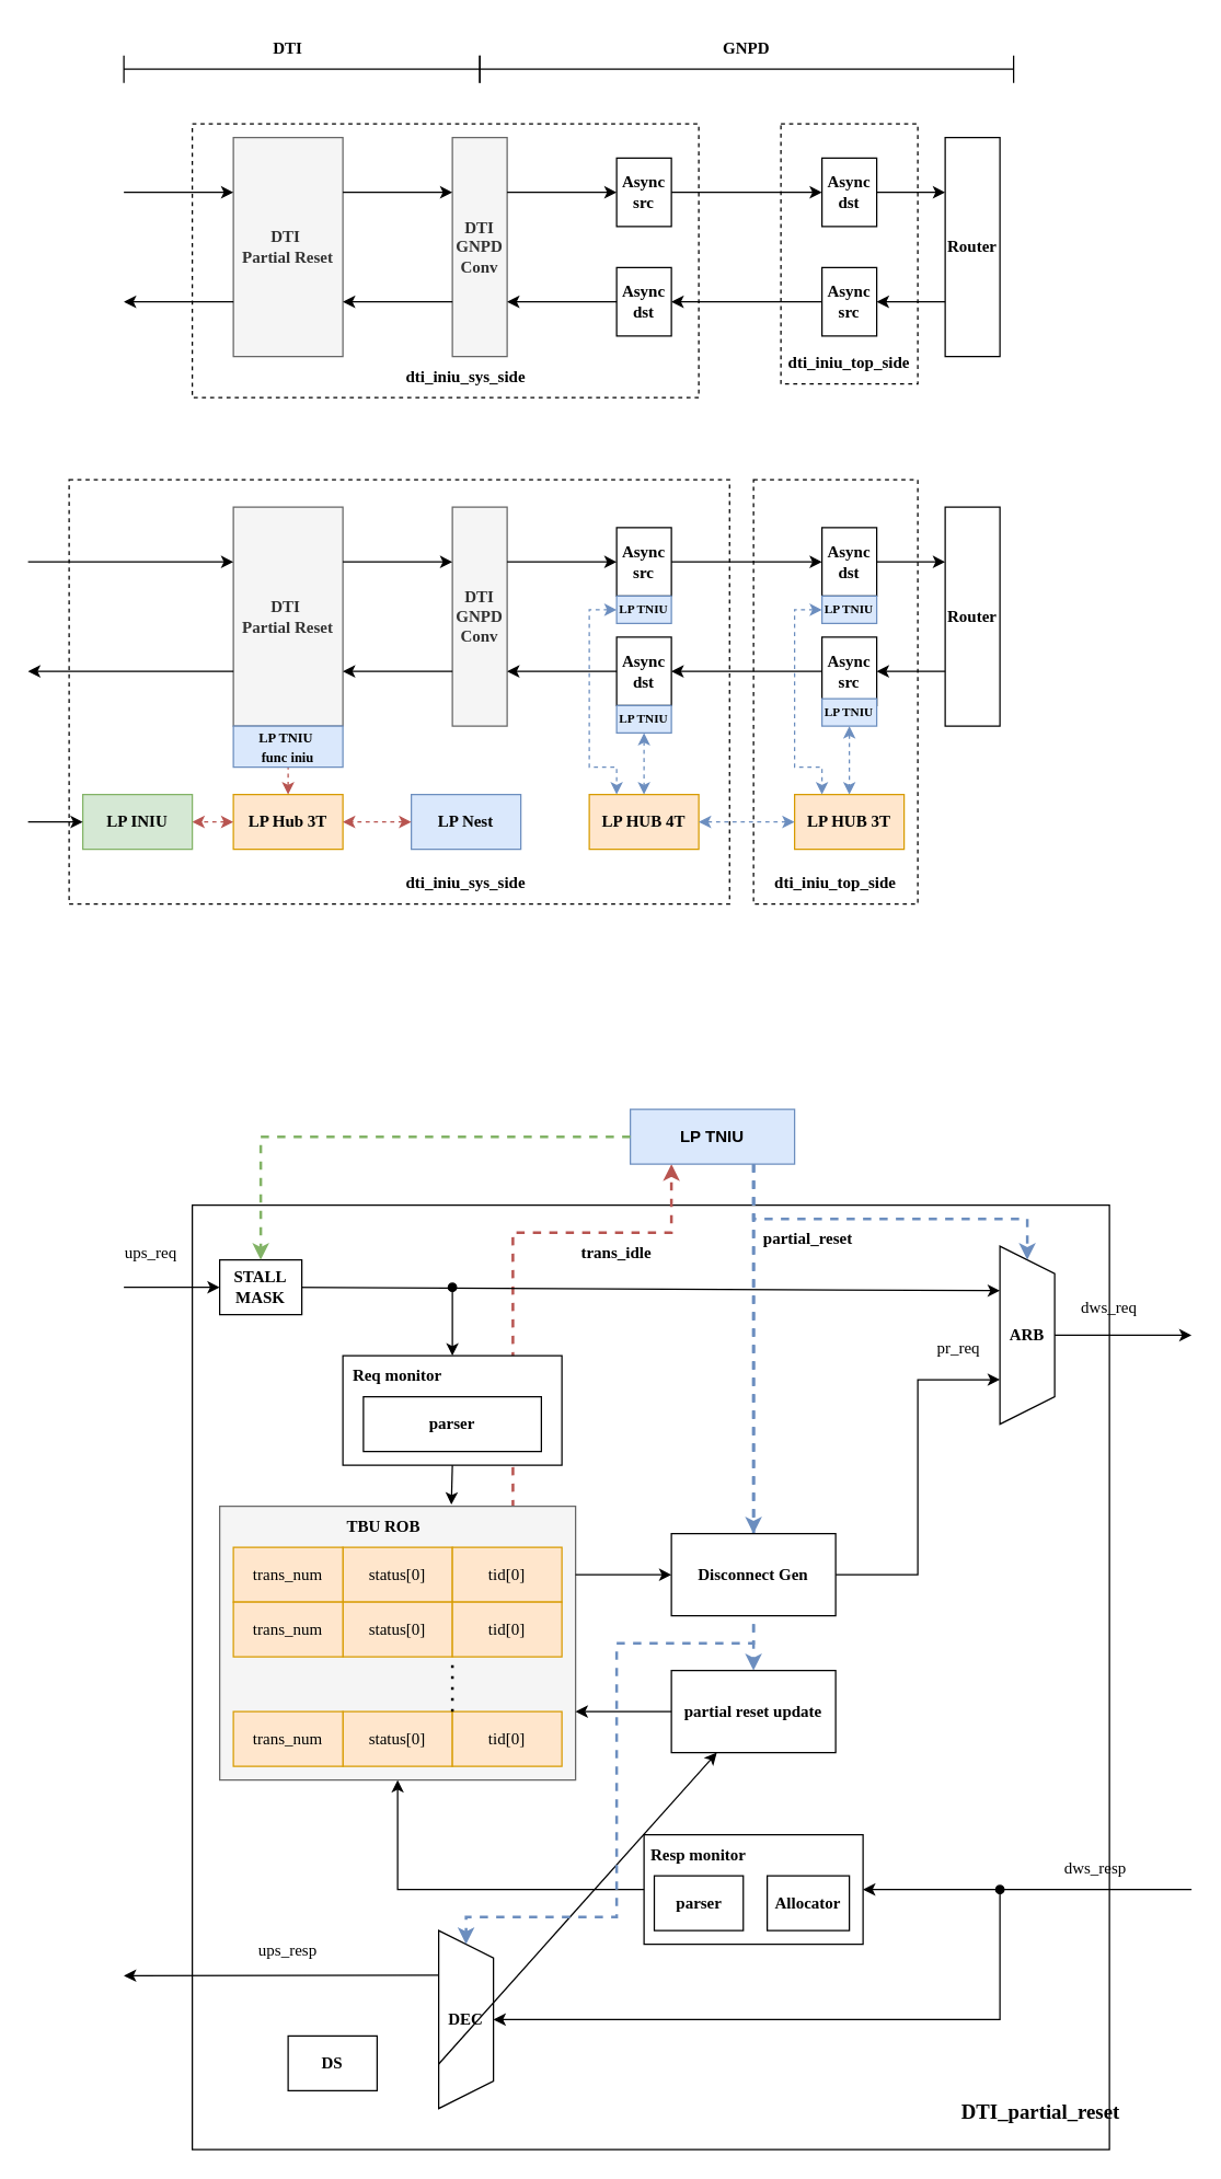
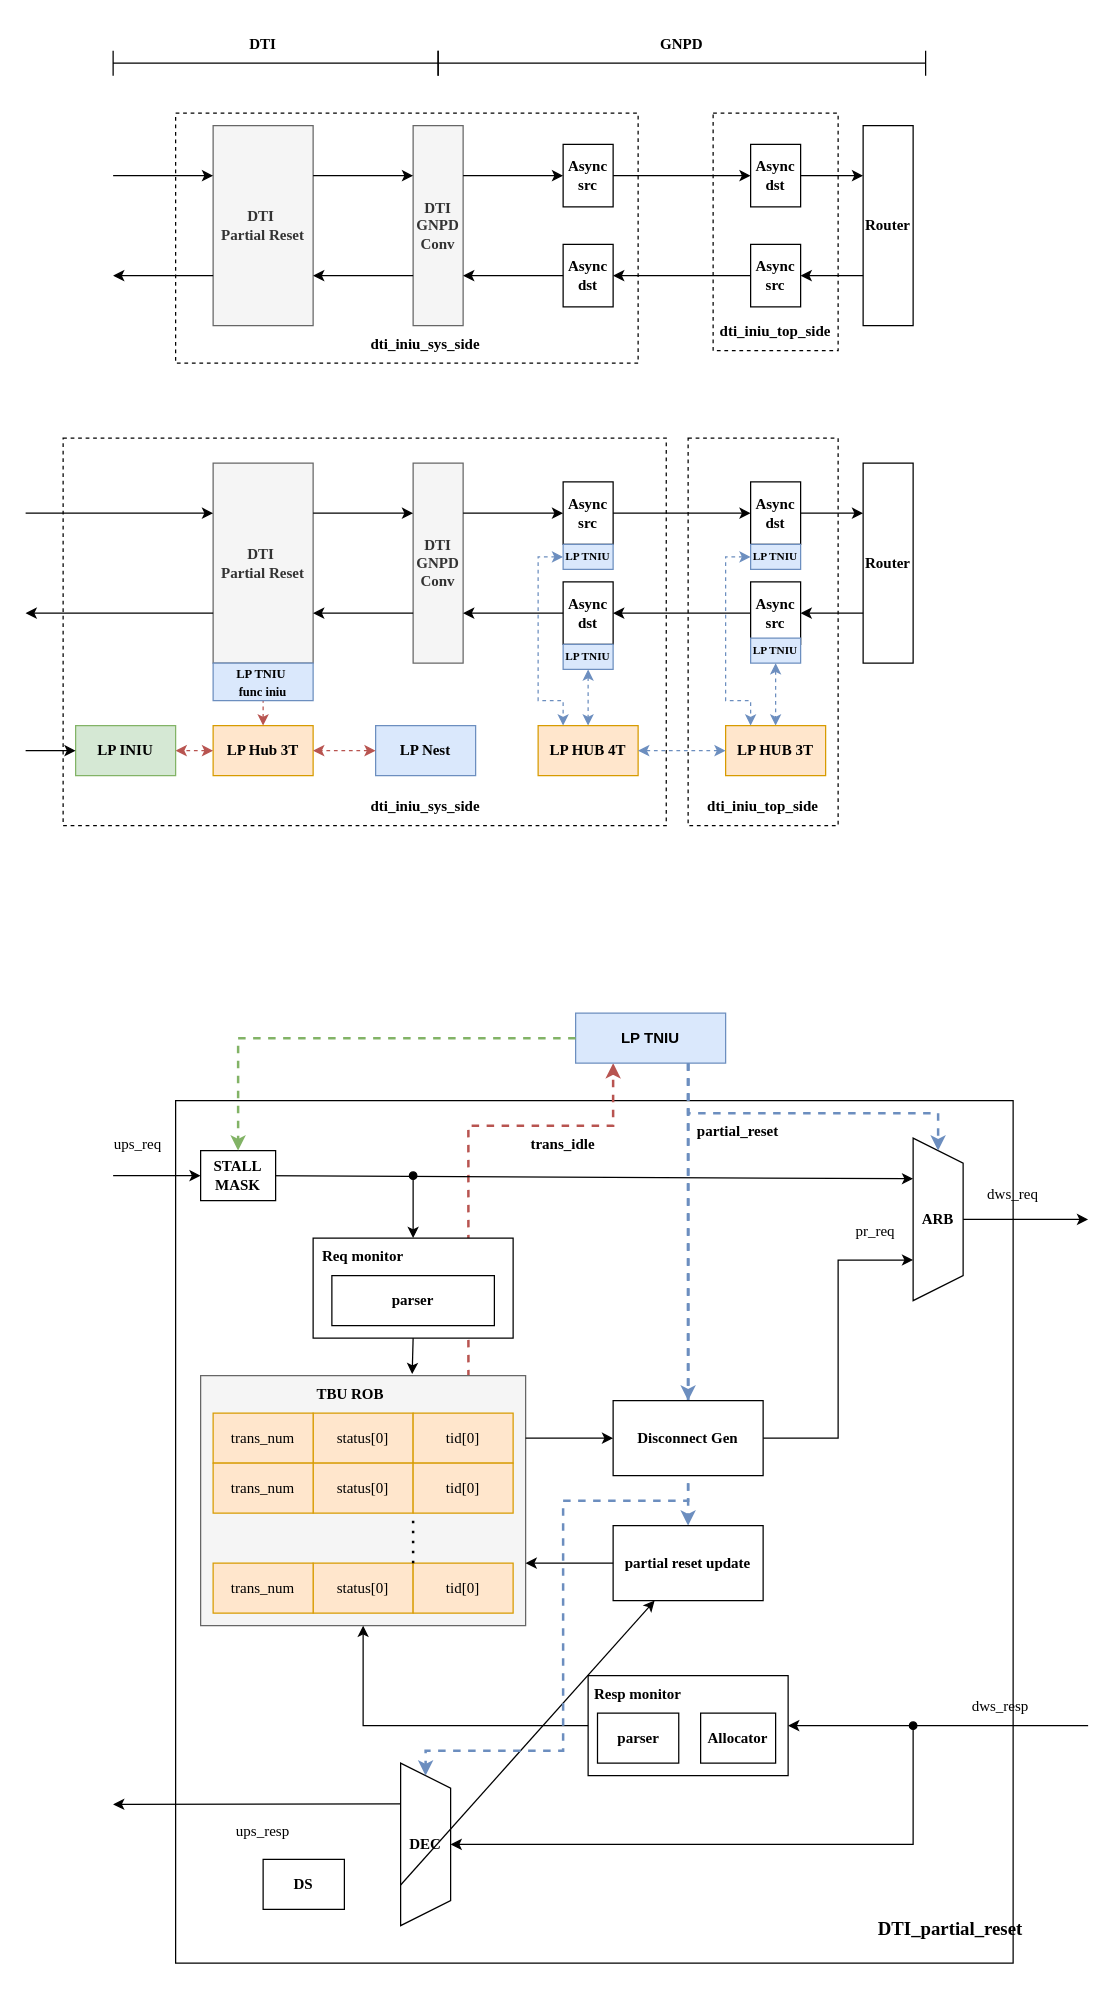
- <mxCell id="106" value="ups_resp" style="text;html=1;align=center;verticalAlign=middle;whiteSpace=wrap;rounded=0;fontFamily=Times New Roman;" parent="1" vertex="1"><mxGeometry x="180" y="1410" width="60" height="30" as="geometry" /></mxCell>
+ <mxCell id="106" value="ups_resp" style="text;html=1;align=center;verticalAlign=middle;whiteSpace=wrap;rounded=0;fontFamily=Times New Roman;" parent="1" vertex="1"><mxGeometry x="180" y="1450" width="60" height="30" as="geometry" /></mxCell>
